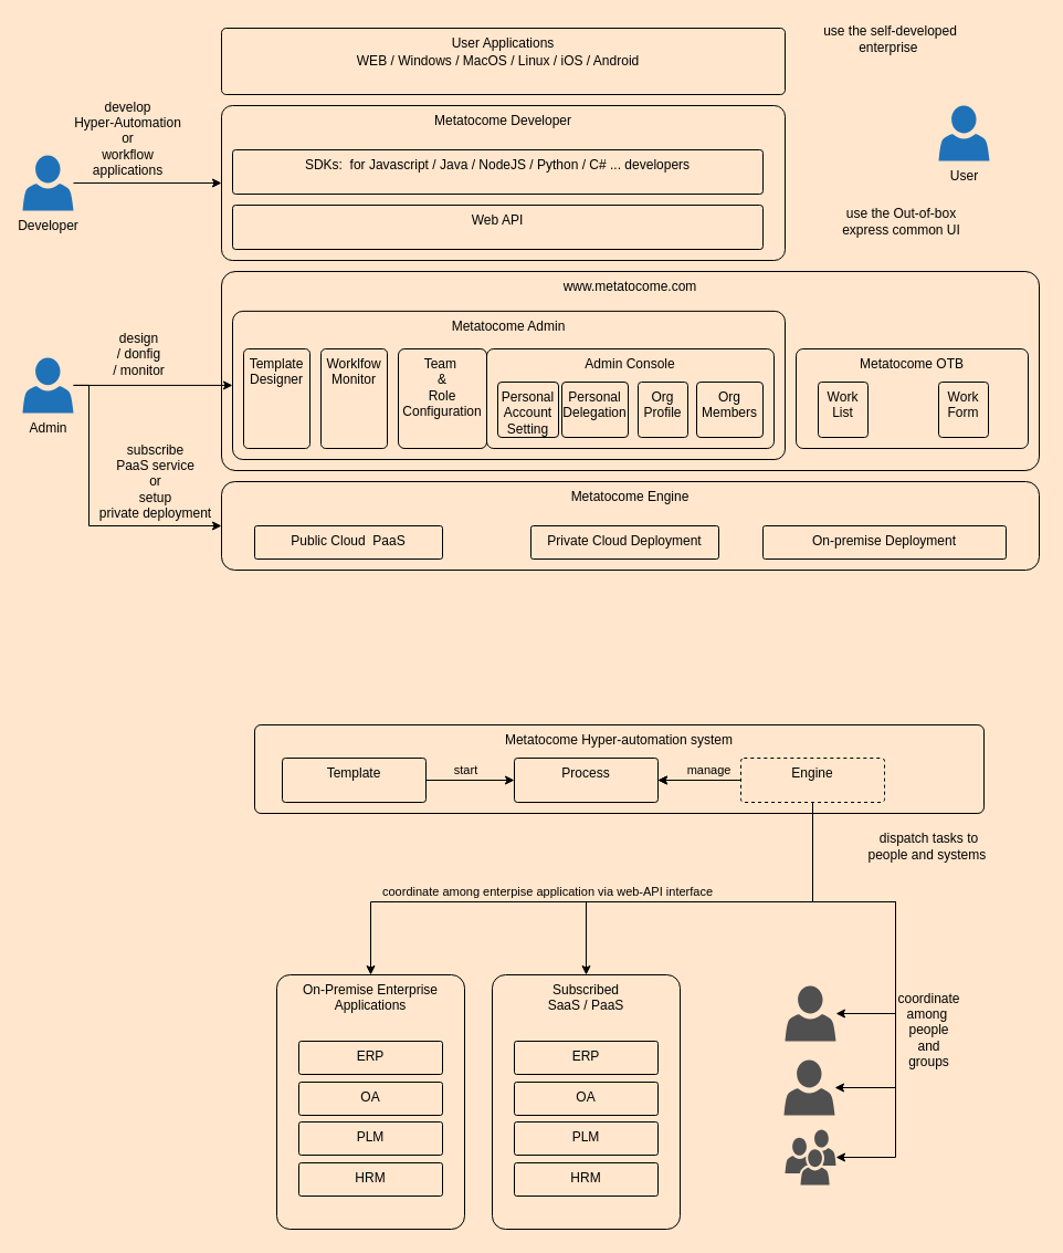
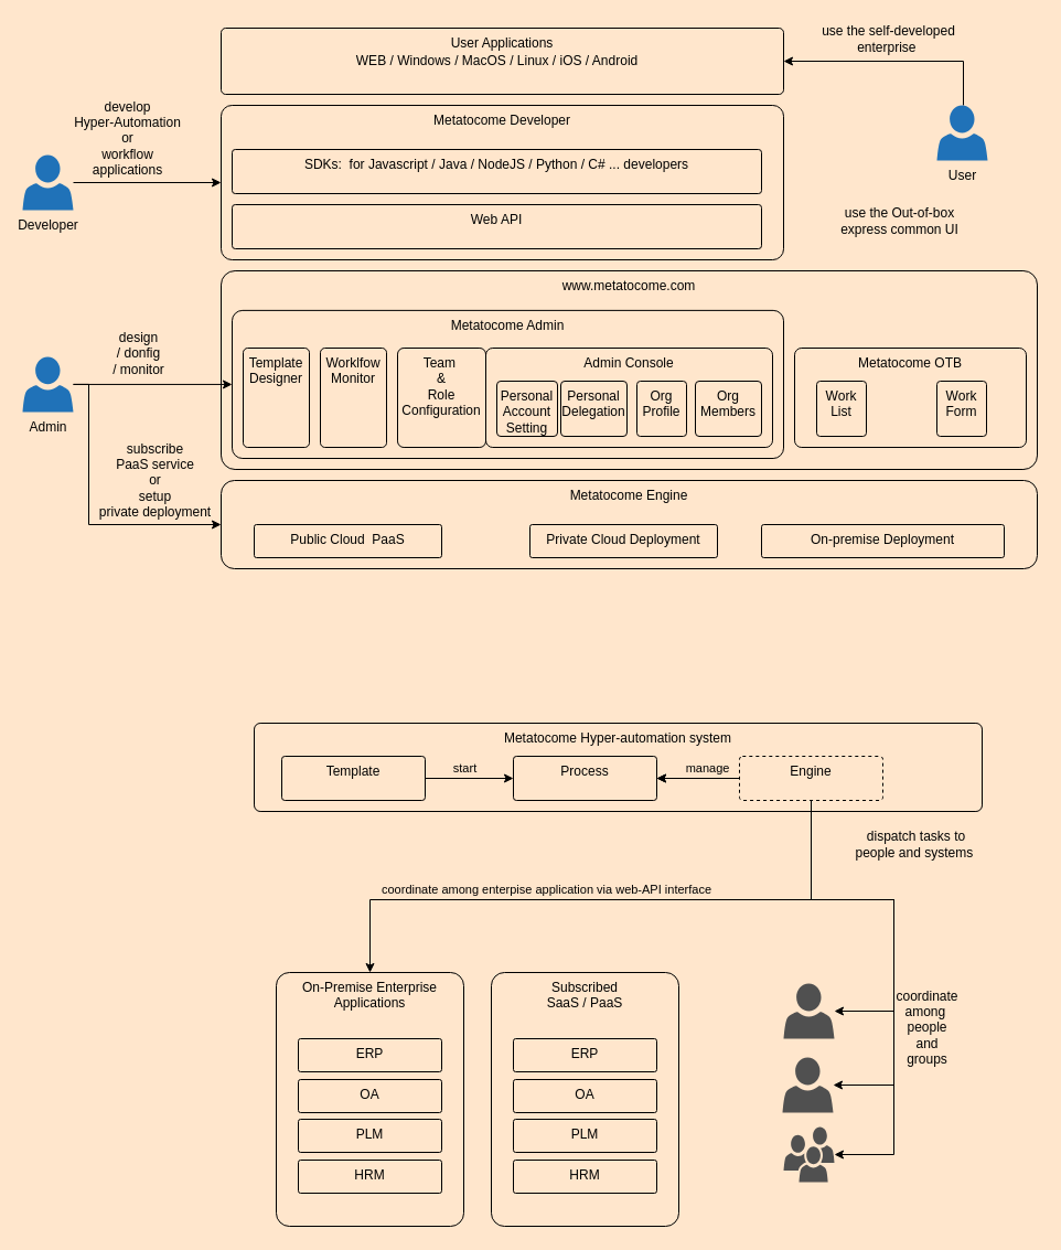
+ <mxCell id="19" style="edgeStyle=orthogonalEdgeStyle;rounded=0;orthogonalLoop=1;jettySize=auto;html=1;entryX=1;entryY=0.5;entryDx=0;entryDy=0;" parent="1" source="20" target="18" edge="1"><mxGeometry relative="1" as="geometry"><Array as="points"><mxPoint x="873" y="55" /></Array></mxGeometry></mxCell>
- <mxCell id="65" value="dispatch tasks to &lt;br&gt;people and systems&amp;nbsp;" style="text;html=1;align=center;verticalAlign=middle;resizable=0;points=[];autosize=1;strokeColor=none;" parent="1" vertex="1"><mxGeometry x="775" y="750" width="130" height="30" as="geometry" /></mxCell>
+ <mxCell id="65" value="dispatch tasks to &lt;br&gt;people and systems&amp;nbsp;" style="text;html=1;align=center;verticalAlign=middle;resizable=0;points=[];autosize=1;strokeColor=none;" parent="1" vertex="1"><mxGeometry x="765" y="750" width="130" height="30" as="geometry" /></mxCell>
- <mxCell id="57" style="edgeStyle=orthogonalEdgeStyle;rounded=0;orthogonalLoop=1;jettySize=auto;html=1;entryX=0.5;entryY=0;entryDx=0;entryDy=0;" parent="1" source="62" target="42" edge="1"><mxGeometry relative="1" as="geometry"><Array as="points"><mxPoint x="735" y="815" /><mxPoint x="530" y="815" /></Array></mxGeometry></mxCell>
